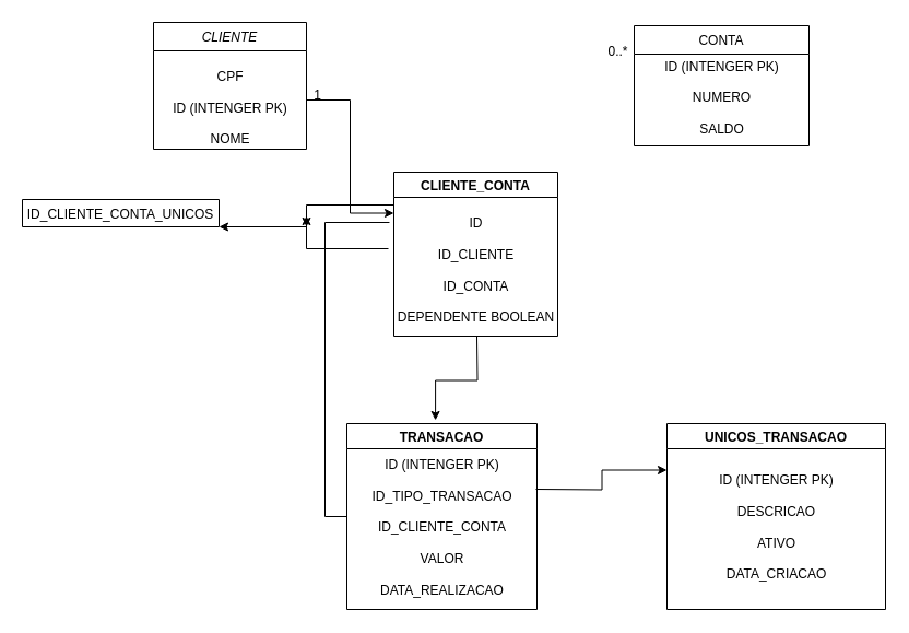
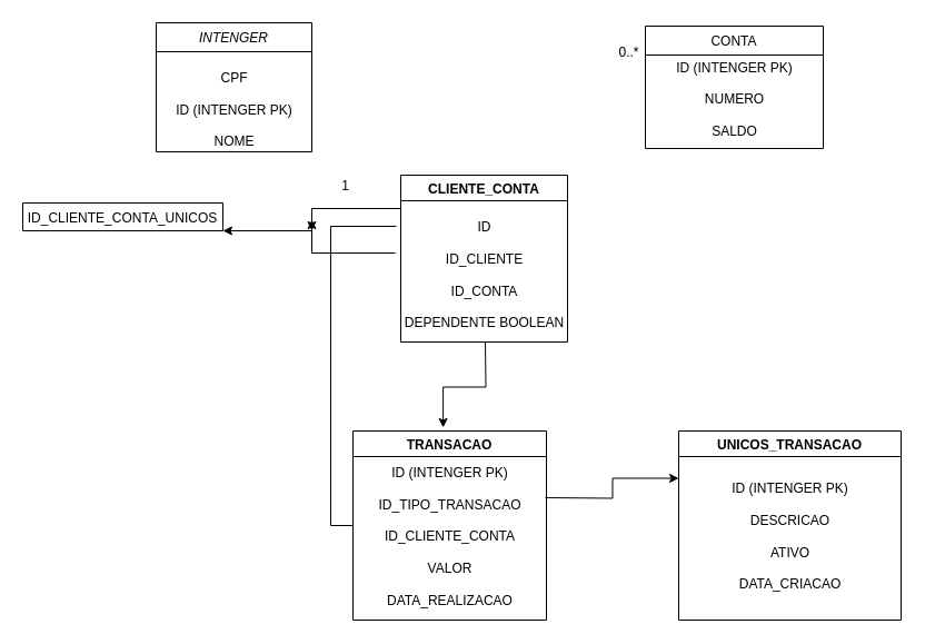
- <mxCell id="2" value="CLIENTE" style="swimlane;fontStyle=2;align=center;verticalAlign=top;childLayout=stackLayout;horizontal=1;startSize=26;horizontalStack=0;resizeParent=1;resizeLast=0;collapsible=1;marginBottom=0;rounded=0;shadow=0;strokeWidth=1;" parent="1" vertex="1"><mxGeometry x="140" y="20" width="140" height="116" as="geometry"><mxRectangle x="230" y="140" width="160" height="26" as="alternateBounds" /></mxGeometry></mxCell>
+ <mxCell id="2" value="INTENGER" style="swimlane;fontStyle=2;align=center;verticalAlign=top;childLayout=stackLayout;horizontal=1;startSize=26;horizontalStack=0;resizeParent=1;resizeLast=0;collapsible=1;marginBottom=0;rounded=0;shadow=0;strokeWidth=1;" parent="1" vertex="1"><mxGeometry x="140" y="20" width="140" height="116" as="geometry"><mxRectangle x="230" y="140" width="160" height="26" as="alternateBounds" /></mxGeometry></mxCell>
- <mxCell id="13" value="1" style="text;html=1;align=center;verticalAlign=middle;resizable=0;points=[];autosize=1;strokeColor=none;fillColor=none;" vertex="1" parent="1"><mxGeometry x="280" y="77" width="20" height="20" as="geometry" /></mxCell>
+ <mxCell id="13" value="1" style="text;html=1;align=center;verticalAlign=middle;resizable=0;points=[];autosize=1;strokeColor=none;fillColor=none;" vertex="1" parent="1"><mxGeometry x="300" y="157" width="20" height="20" as="geometry" /></mxCell>
- <mxCell id="9" style="edgeStyle=orthogonalEdgeStyle;rounded=0;orthogonalLoop=1;jettySize=auto;html=1;entryX=0;entryY=0.25;entryDx=0;entryDy=0;" edge="1" parent="1" source="3" target="7"><mxGeometry relative="1" as="geometry" /></mxCell>
